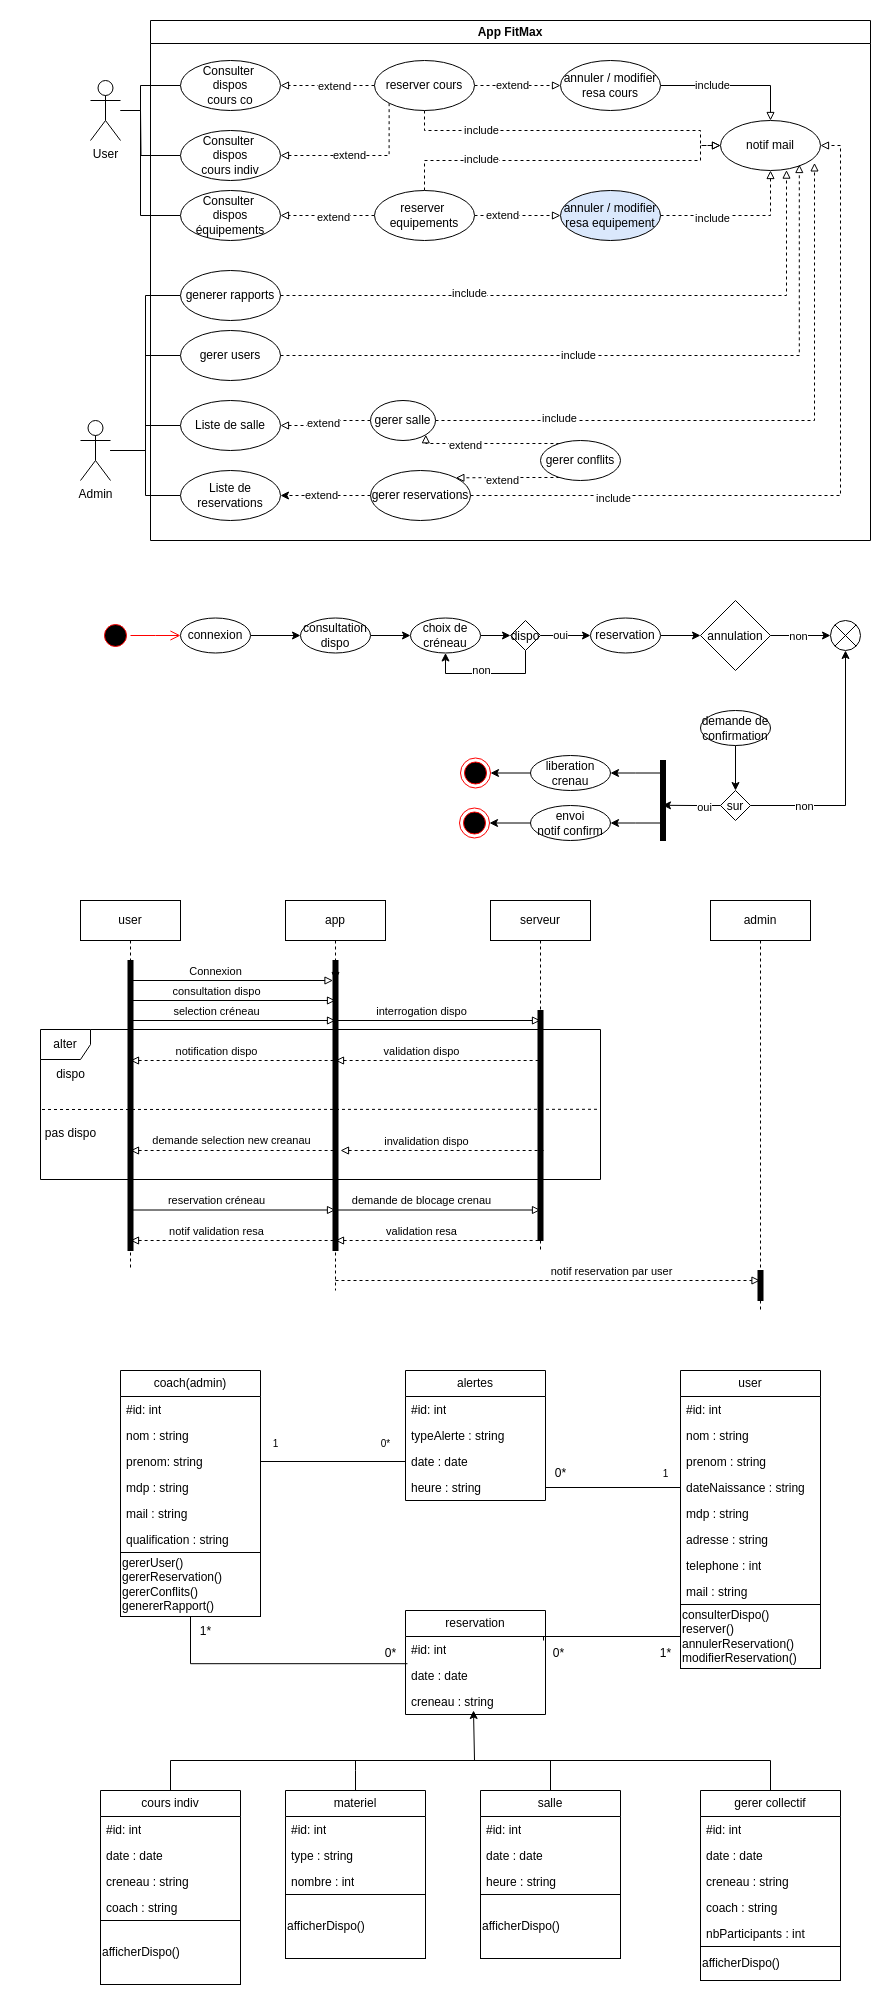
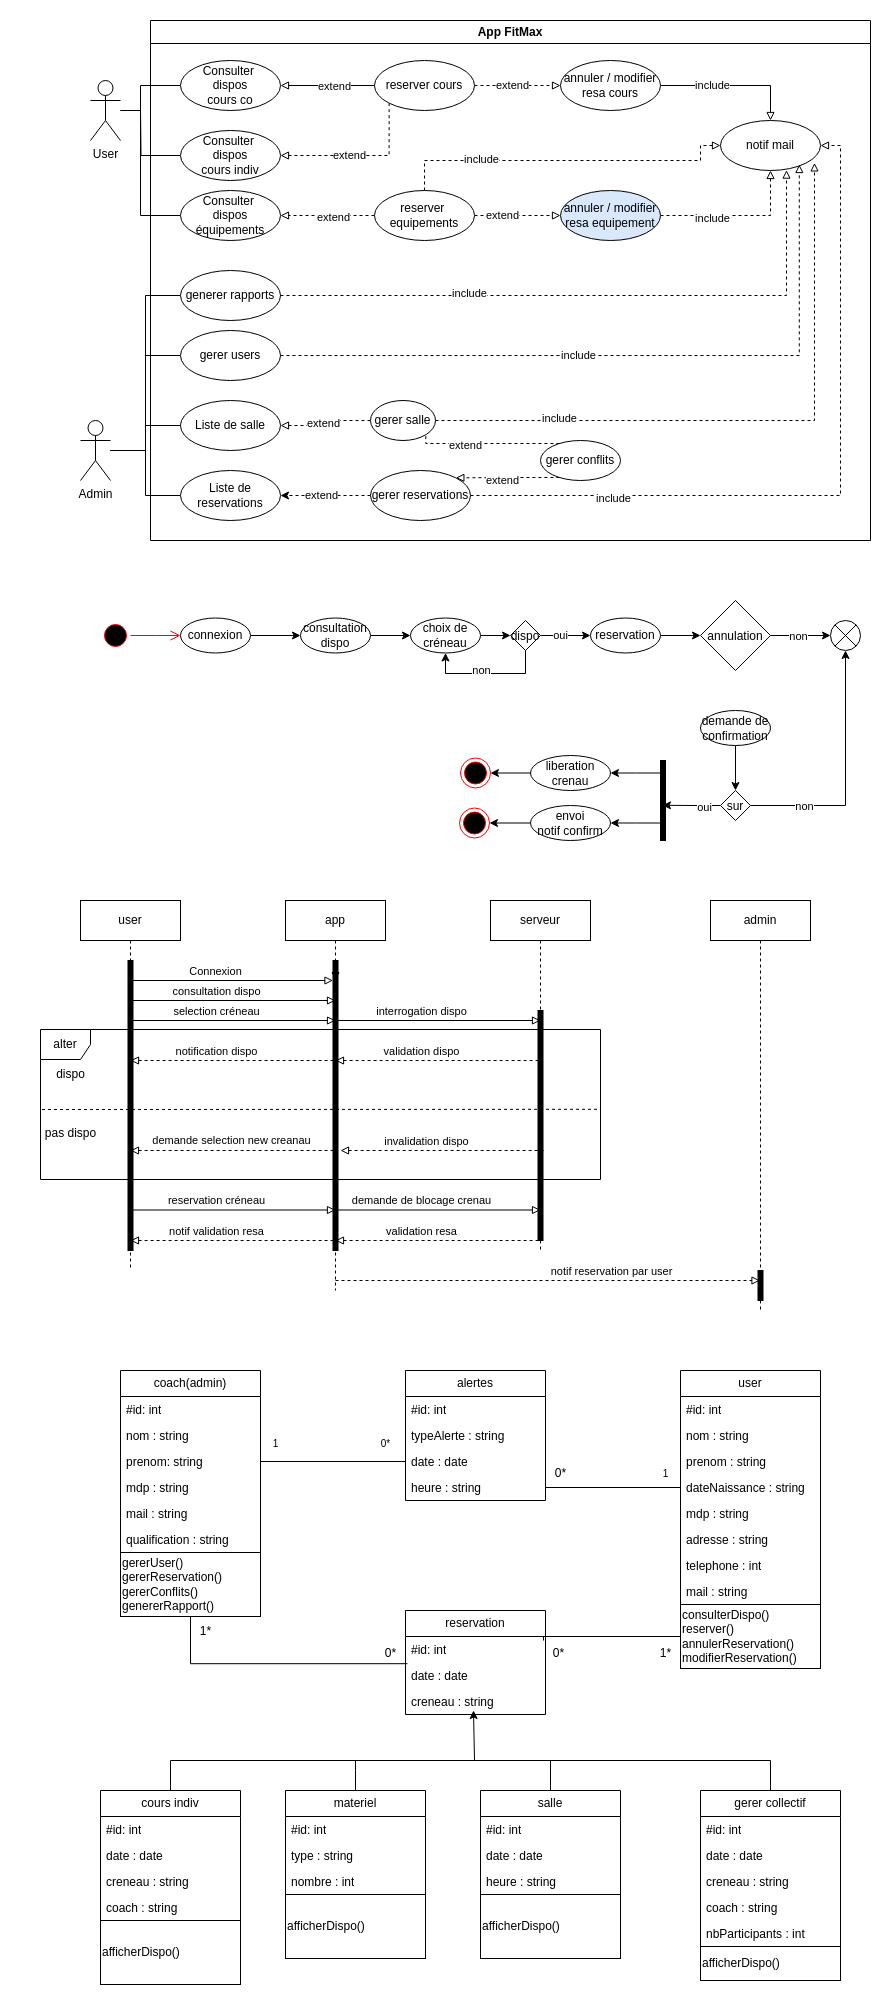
- <mxCell id="22" style="edgeStyle=orthogonalEdgeStyle;rounded=0;orthogonalLoop=1;jettySize=auto;html=1;dashed=1;endArrow=block;endFill=0;" edge="1" parent="10" source="30" target="11"><mxGeometry relative="1" as="geometry" /></mxCell>
+ <mxCell id="22" style="edgeStyle=orthogonalEdgeStyle;rounded=0;orthogonalLoop=1;jettySize=auto;html=1;dashed=0;endArrow=block;endFill=0;" edge="1" parent="10" source="30" target="11"><mxGeometry relative="1" as="geometry" /></mxCell>
- <mxCell id="26" style="edgeStyle=orthogonalEdgeStyle;rounded=0;orthogonalLoop=1;jettySize=auto;html=1;entryX=0;entryY=0.5;entryDx=0;entryDy=0;endArrow=block;endFill=0;dashed=1;" edge="1" parent="10" source="30" target="37"><mxGeometry relative="1" as="geometry"><Array as="points"><mxPoint x="274" y="110" /><mxPoint x="550" y="110" /><mxPoint x="550" y="125" /></Array></mxGeometry></mxCell>
- <mxCell id="27" value="include" style="edgeLabel;html=1;align=center;verticalAlign=middle;resizable=0;points=[];" vertex="1" connectable="0" parent="26"><mxGeometry x="0.267" y="1" relative="1" as="geometry"><mxPoint x="-134" as="offset" /></mxGeometry></mxCell>
- <mxCell id="54" style="edgeStyle=orthogonalEdgeStyle;rounded=0;orthogonalLoop=1;jettySize=auto;html=1;entryX=1;entryY=1;entryDx=0;entryDy=0;endArrow=block;endFill=0;dashed=1;" edge="1" parent="10" source="58" target="41"><mxGeometry relative="1" as="geometry"><Array as="points"><mxPoint x="370" y="423" /><mxPoint x="370" y="423" /></Array></mxGeometry></mxCell>
+ <mxCell id="54" style="edgeStyle=orthogonalEdgeStyle;rounded=0;orthogonalLoop=1;jettySize=auto;html=1;entryX=1;entryY=1;entryDx=0;entryDy=0;endArrow=none;endFill=0;dashed=1;" edge="1" parent="10" source="58" target="41"><mxGeometry relative="1" as="geometry"><Array as="points"><mxPoint x="370" y="423" /><mxPoint x="370" y="423" /></Array></mxGeometry></mxCell>
